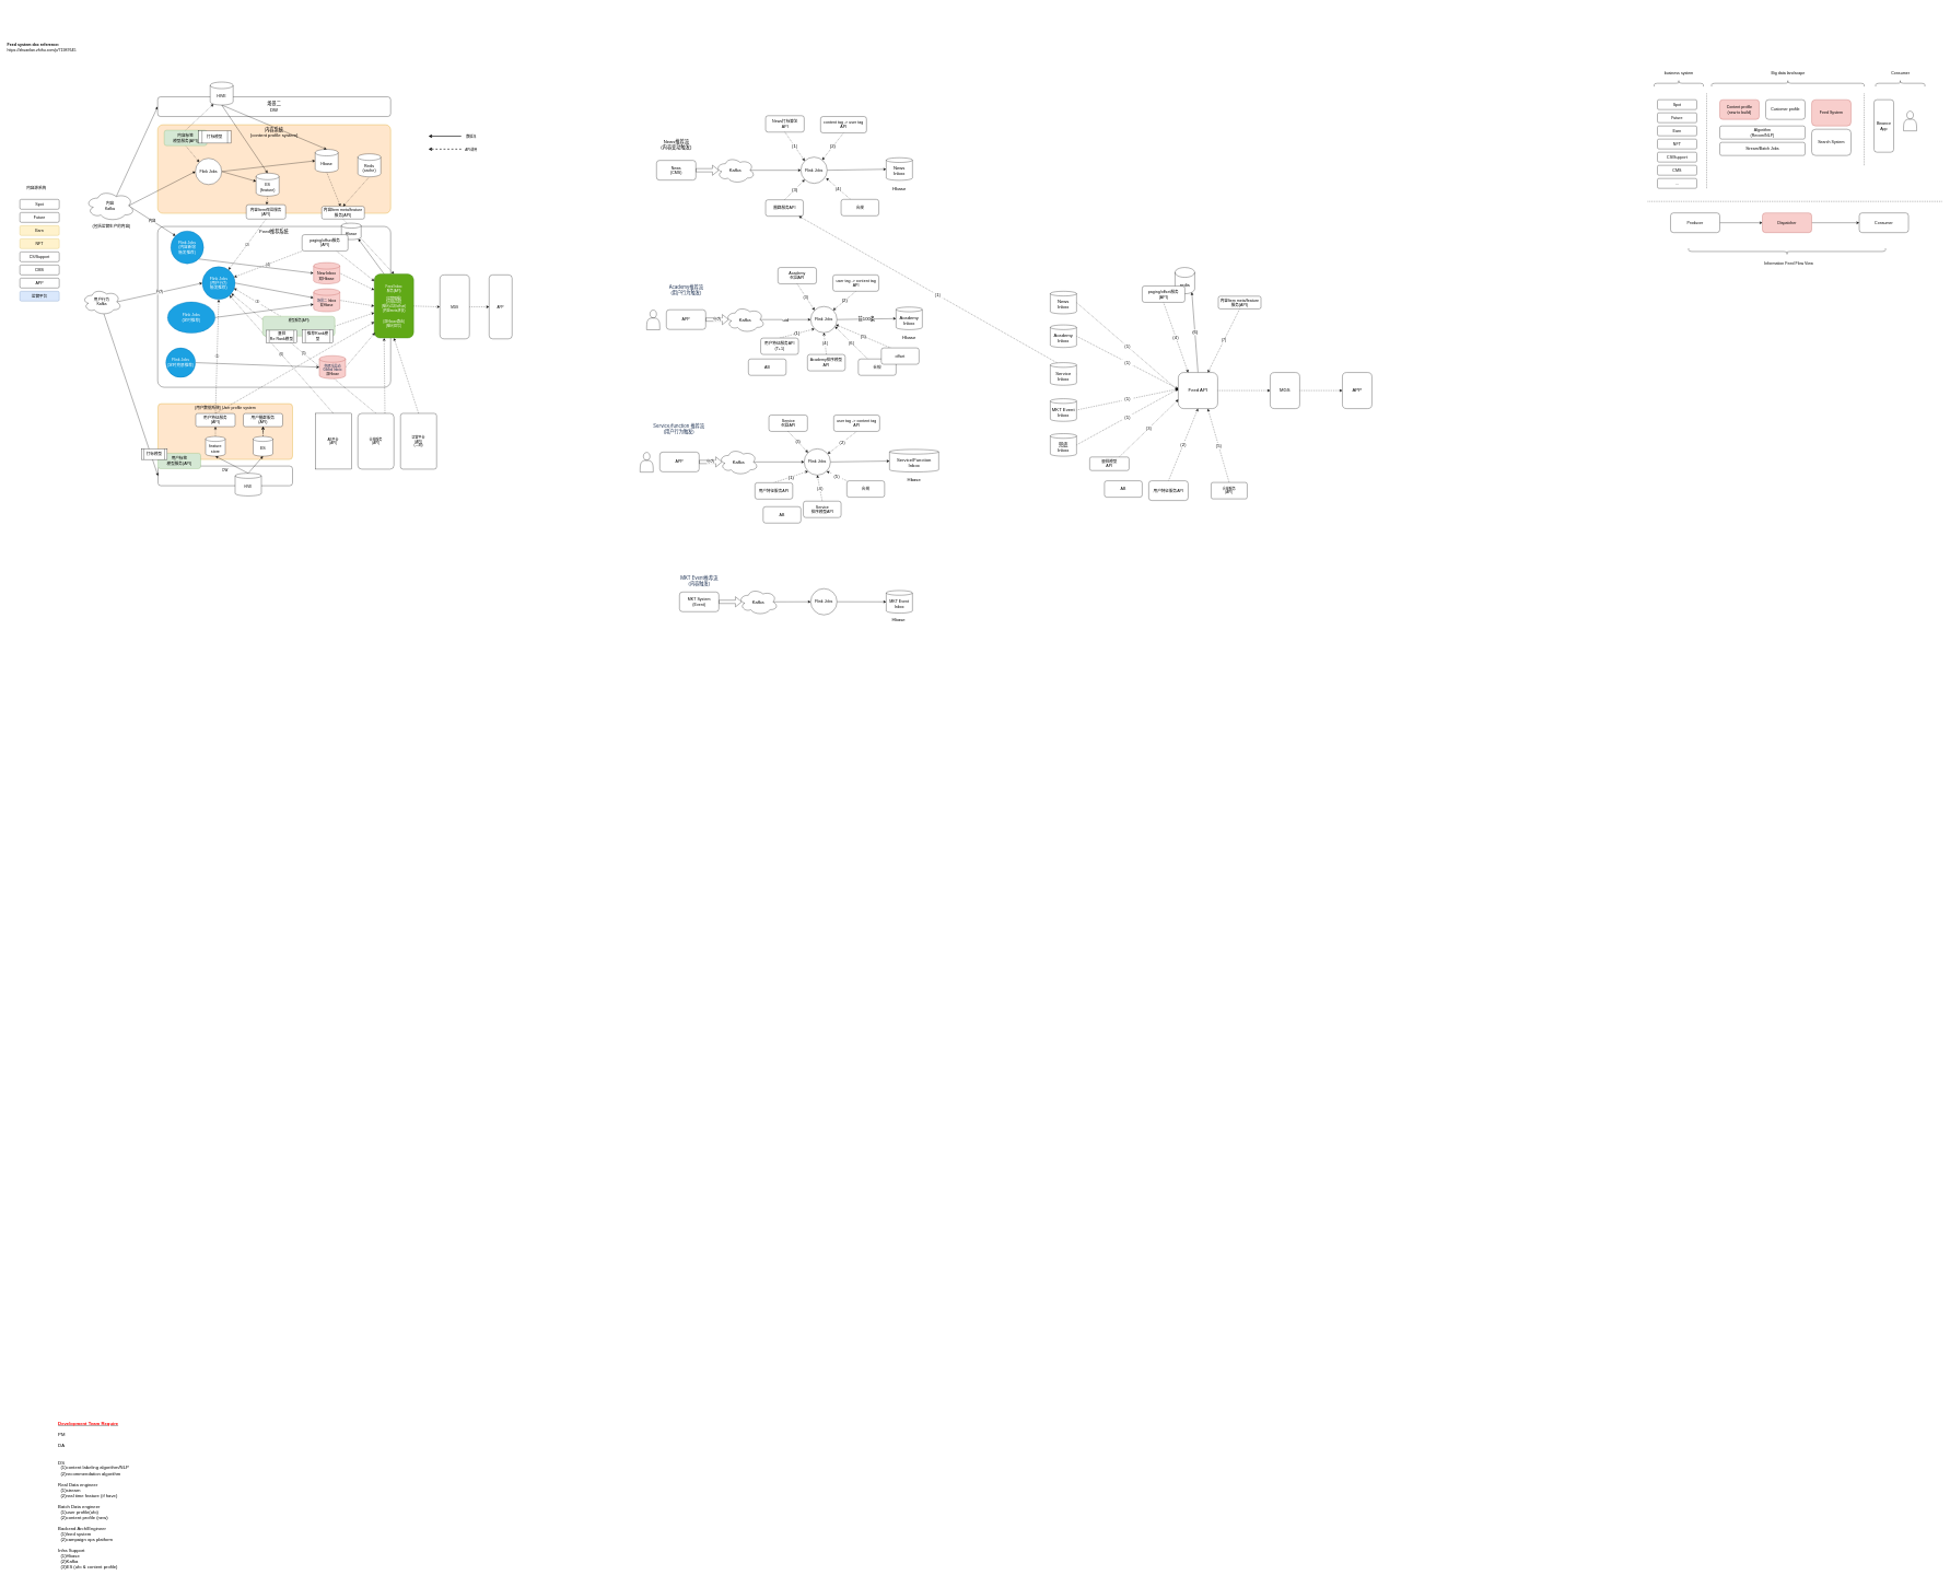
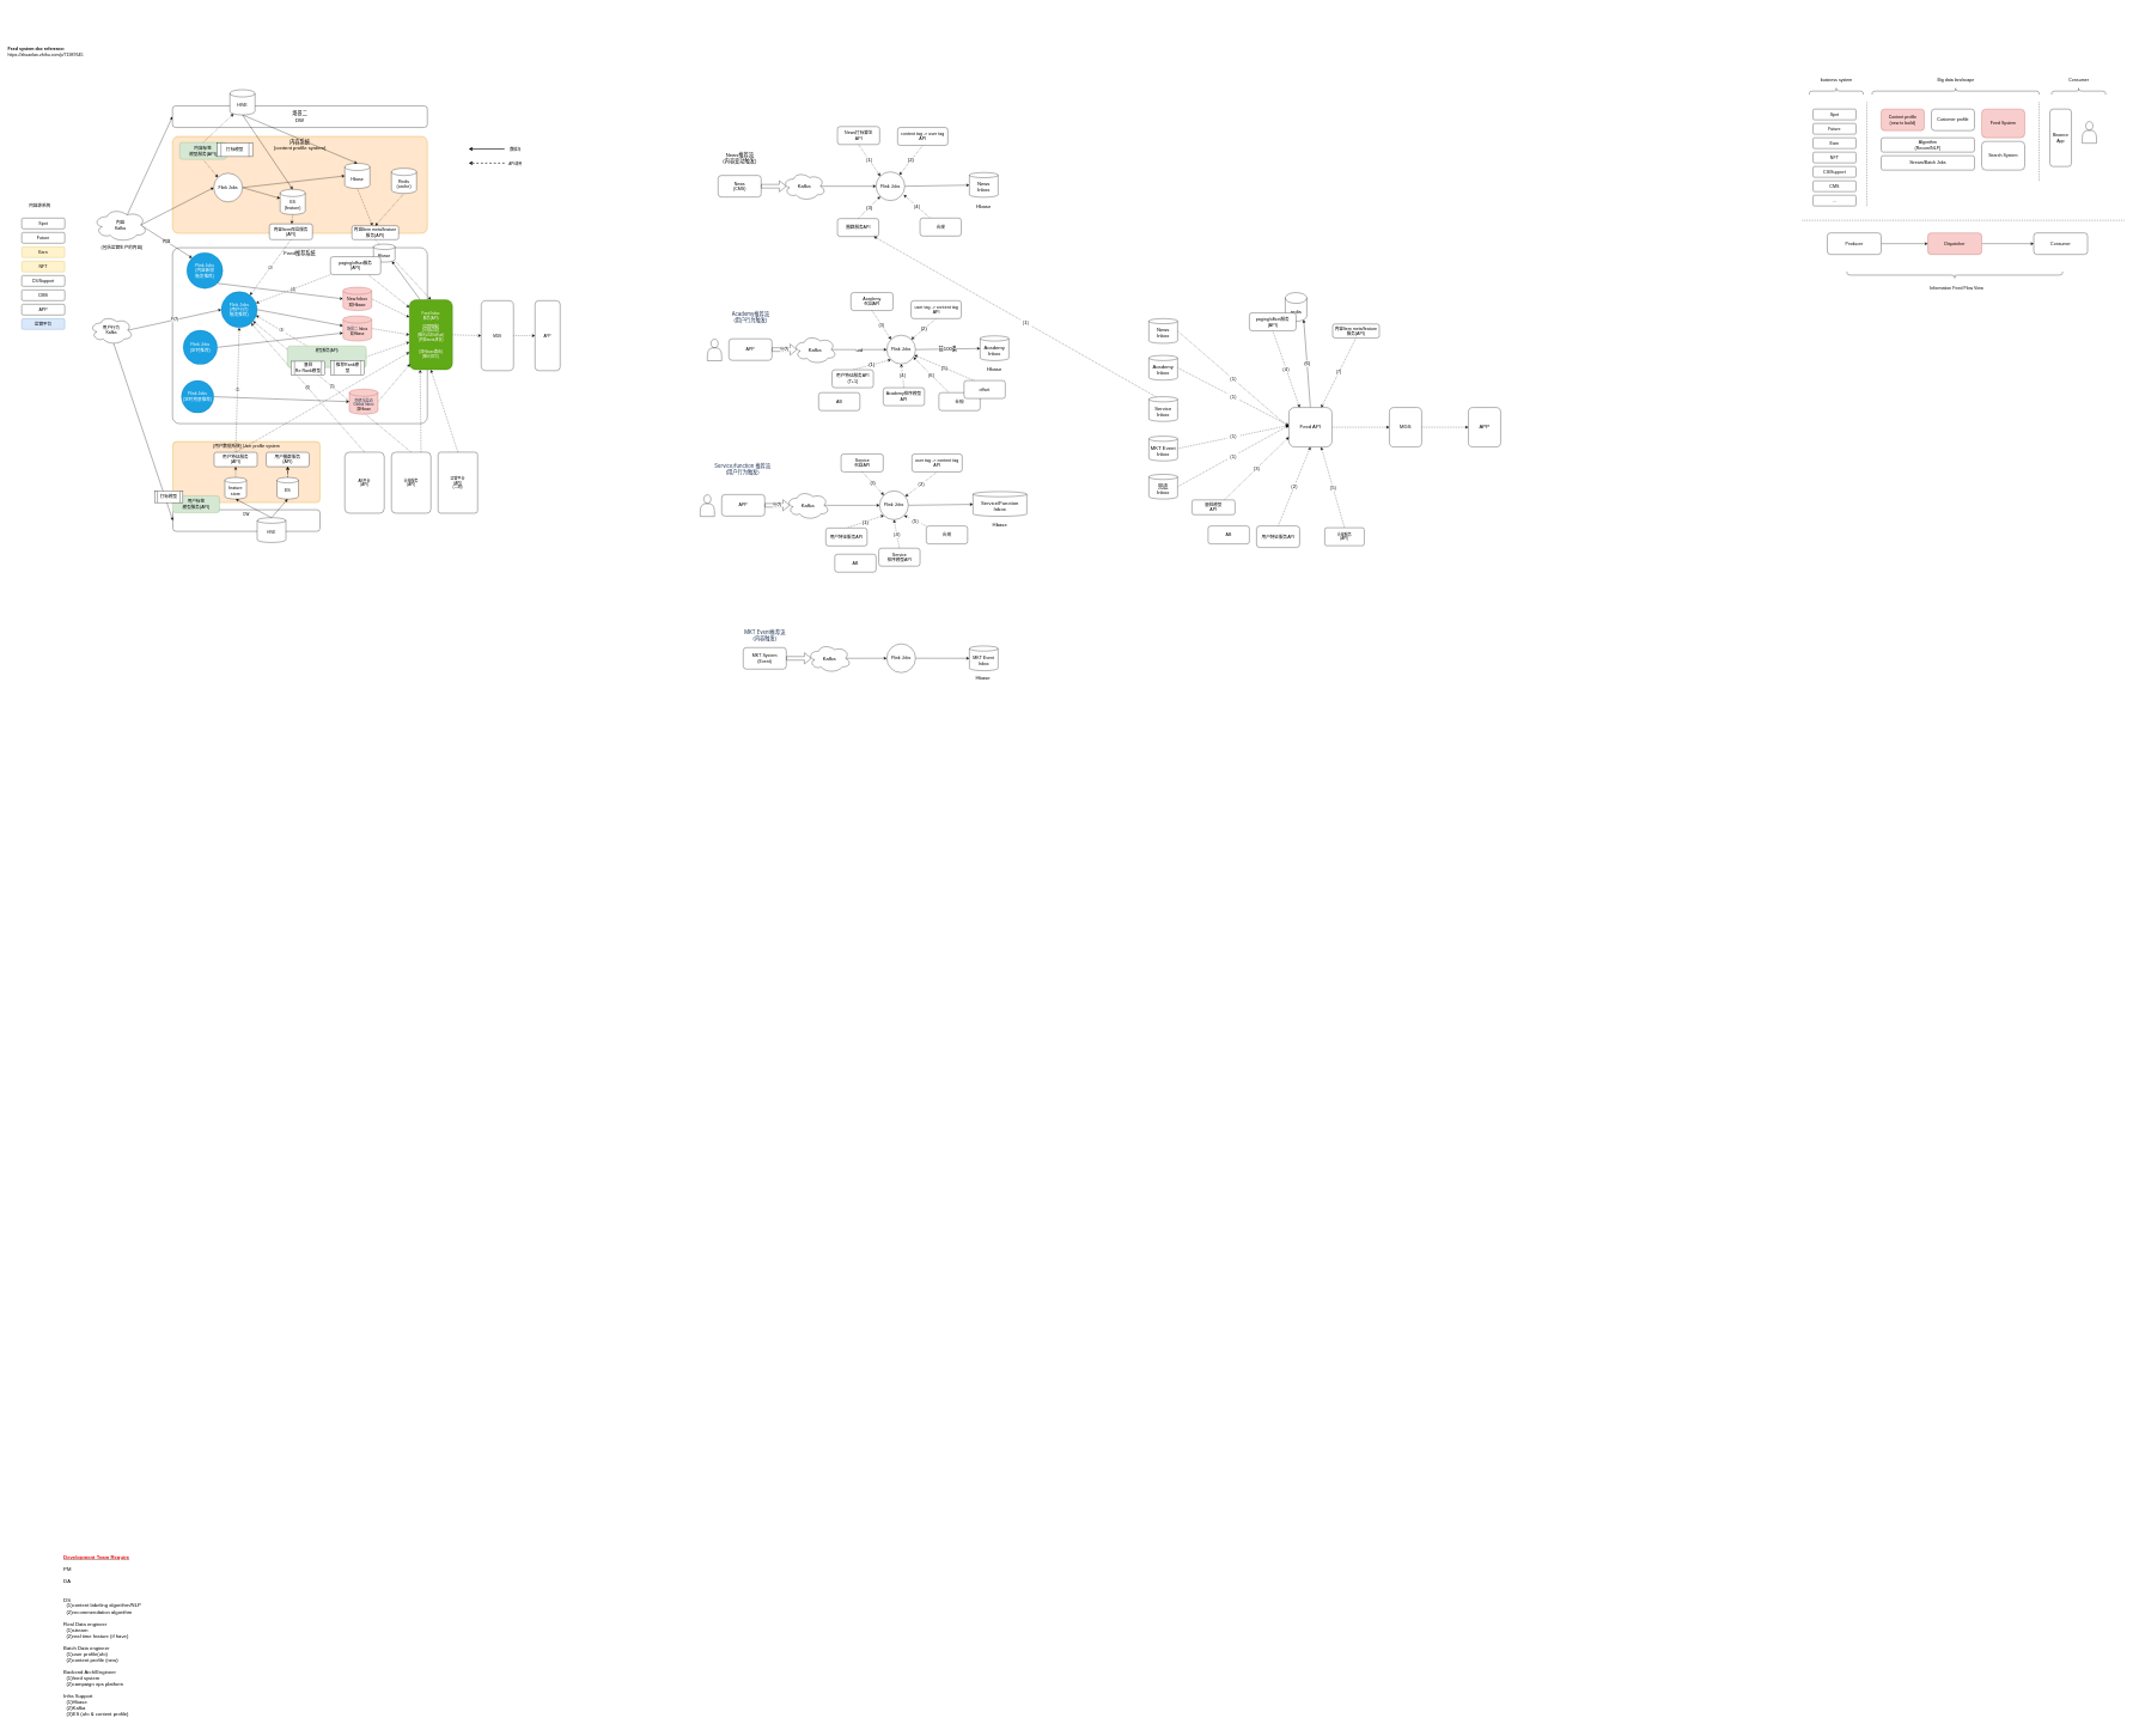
- <mxCell id="79" value="Flink Jobs&lt;br&gt;(定时推荐)" style="ellipse;whiteSpace=wrap;html=1;aspect=fixed;fillColor=#1ba1e2;strokeColor=#006EAF;fontColor=#ffffff;" parent="1" vertex="1"><mxGeometry x="510" y="919.25" width="145" height="95" as="geometry" /></mxCell>
+ <mxCell id="79" value="Flink Jobs&lt;br&gt;(定时推荐)" style="ellipse;whiteSpace=wrap;html=1;aspect=fixed;fillColor=#1ba1e2;strokeColor=#006EAF;fontColor=#ffffff;" parent="1" vertex="1"><mxGeometry x="510" y="919.25" width="95" height="95" as="geometry" /></mxCell>
- <mxCell id="94" value="AB平台&lt;br&gt;(API)" style="whiteSpace=wrap;html=1;fontSize=10;arcSize=12;rounded=0;" parent="1" vertex="1"><mxGeometry x="960" y="1258.75" width="110" height="170" as="geometry" /></mxCell>
+ <mxCell id="94" value="AB平台&lt;br&gt;(API)" style="rounded=1;whiteSpace=wrap;html=1;fontSize=10;arcSize=12;" parent="1" vertex="1"><mxGeometry x="960" y="1258.75" width="110" height="170" as="geometry" /></mxCell>
